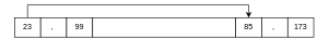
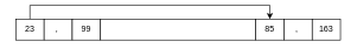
- <mxCell id="9" value="173" style="rounded=0;whiteSpace=wrap;html=1;" vertex="1" parent="1"><mxGeometry x="440" y="20" width="40" height="30" as="geometry" /></mxCell>
+ <mxCell id="9" value="163" style="rounded=0;whiteSpace=wrap;html=1;" vertex="1" parent="1"><mxGeometry x="440" y="20" width="40" height="30" as="geometry" /></mxCell>
